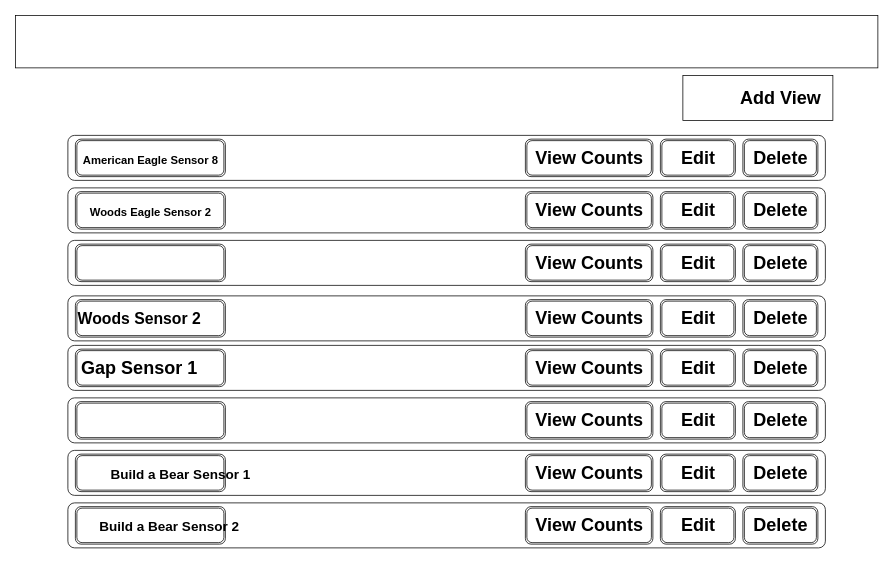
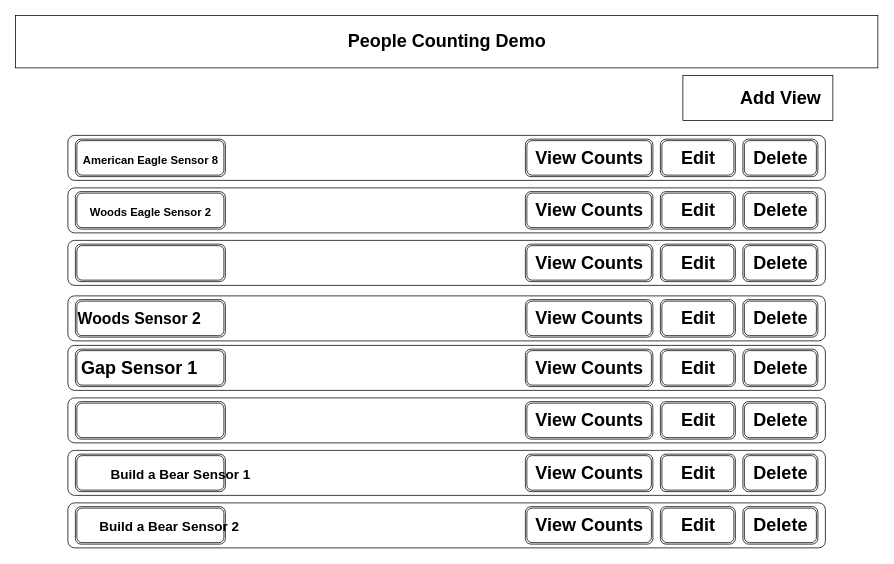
+ <mxCell id="3" value="People Counting Demo" style="text;strokeColor=none;fillColor=none;html=1;fontSize=24;fontStyle=1;verticalAlign=middle;align=center;" parent="1" vertex="1"><mxGeometry x="470" y="35" width="250" height="40" as="geometry" /></mxCell>
